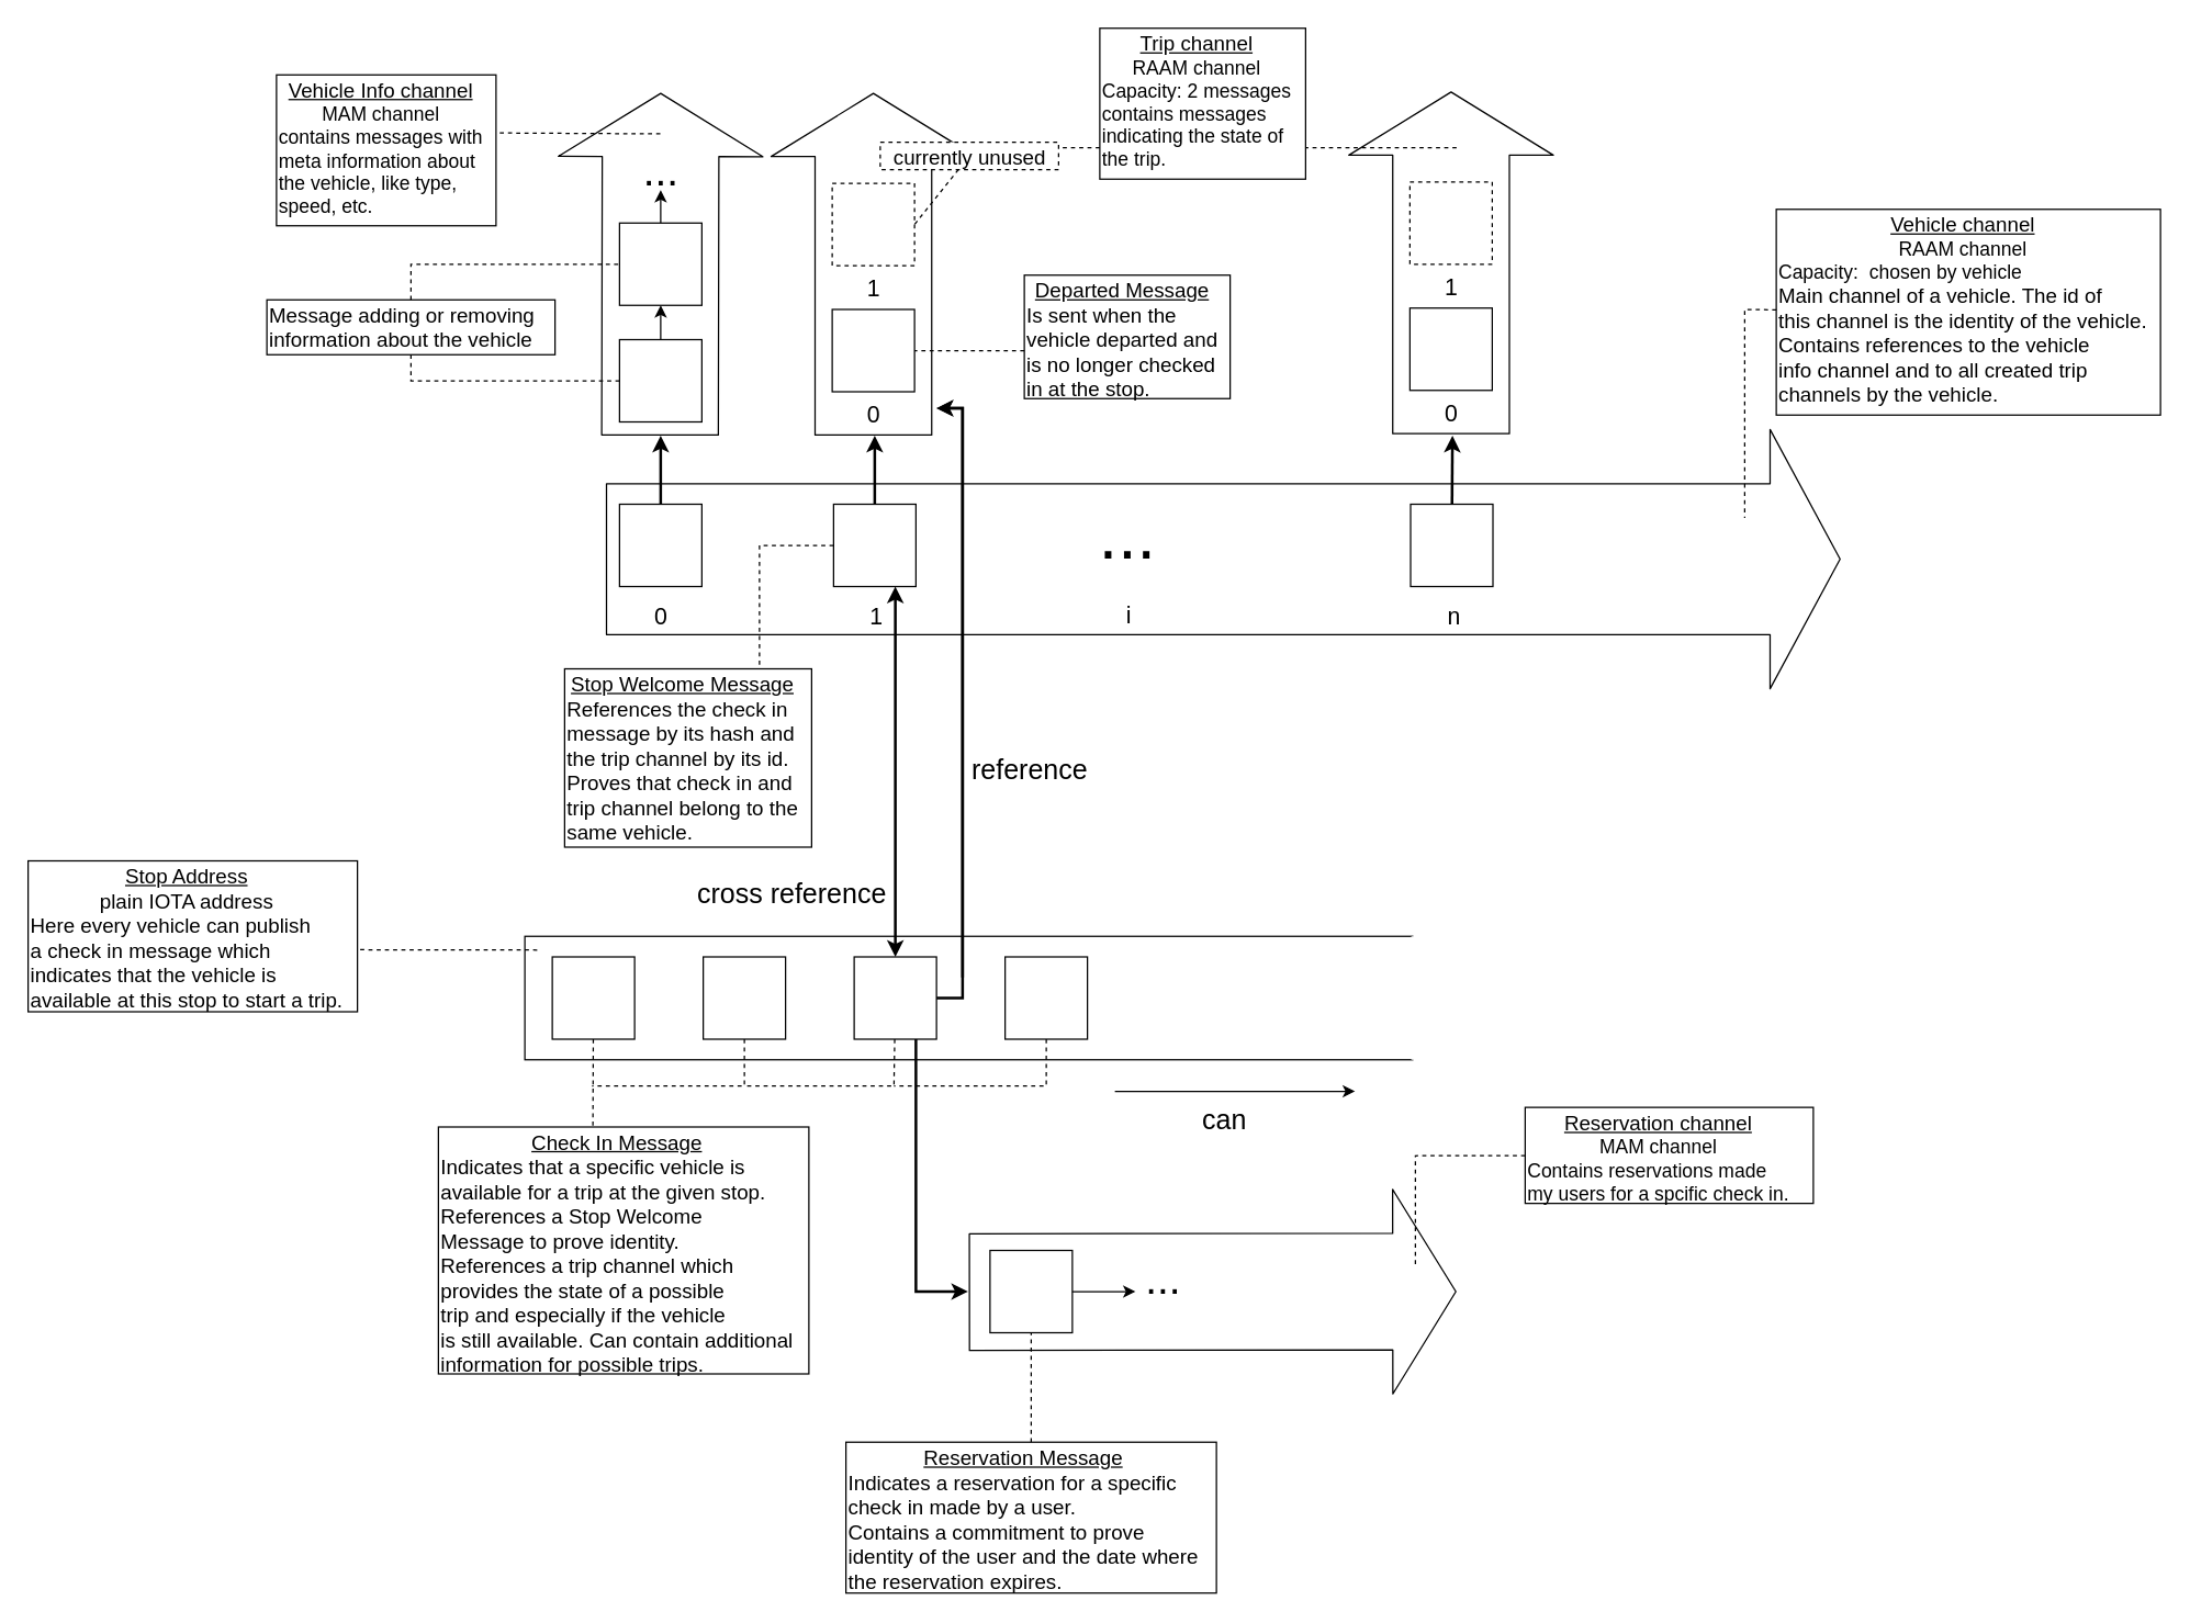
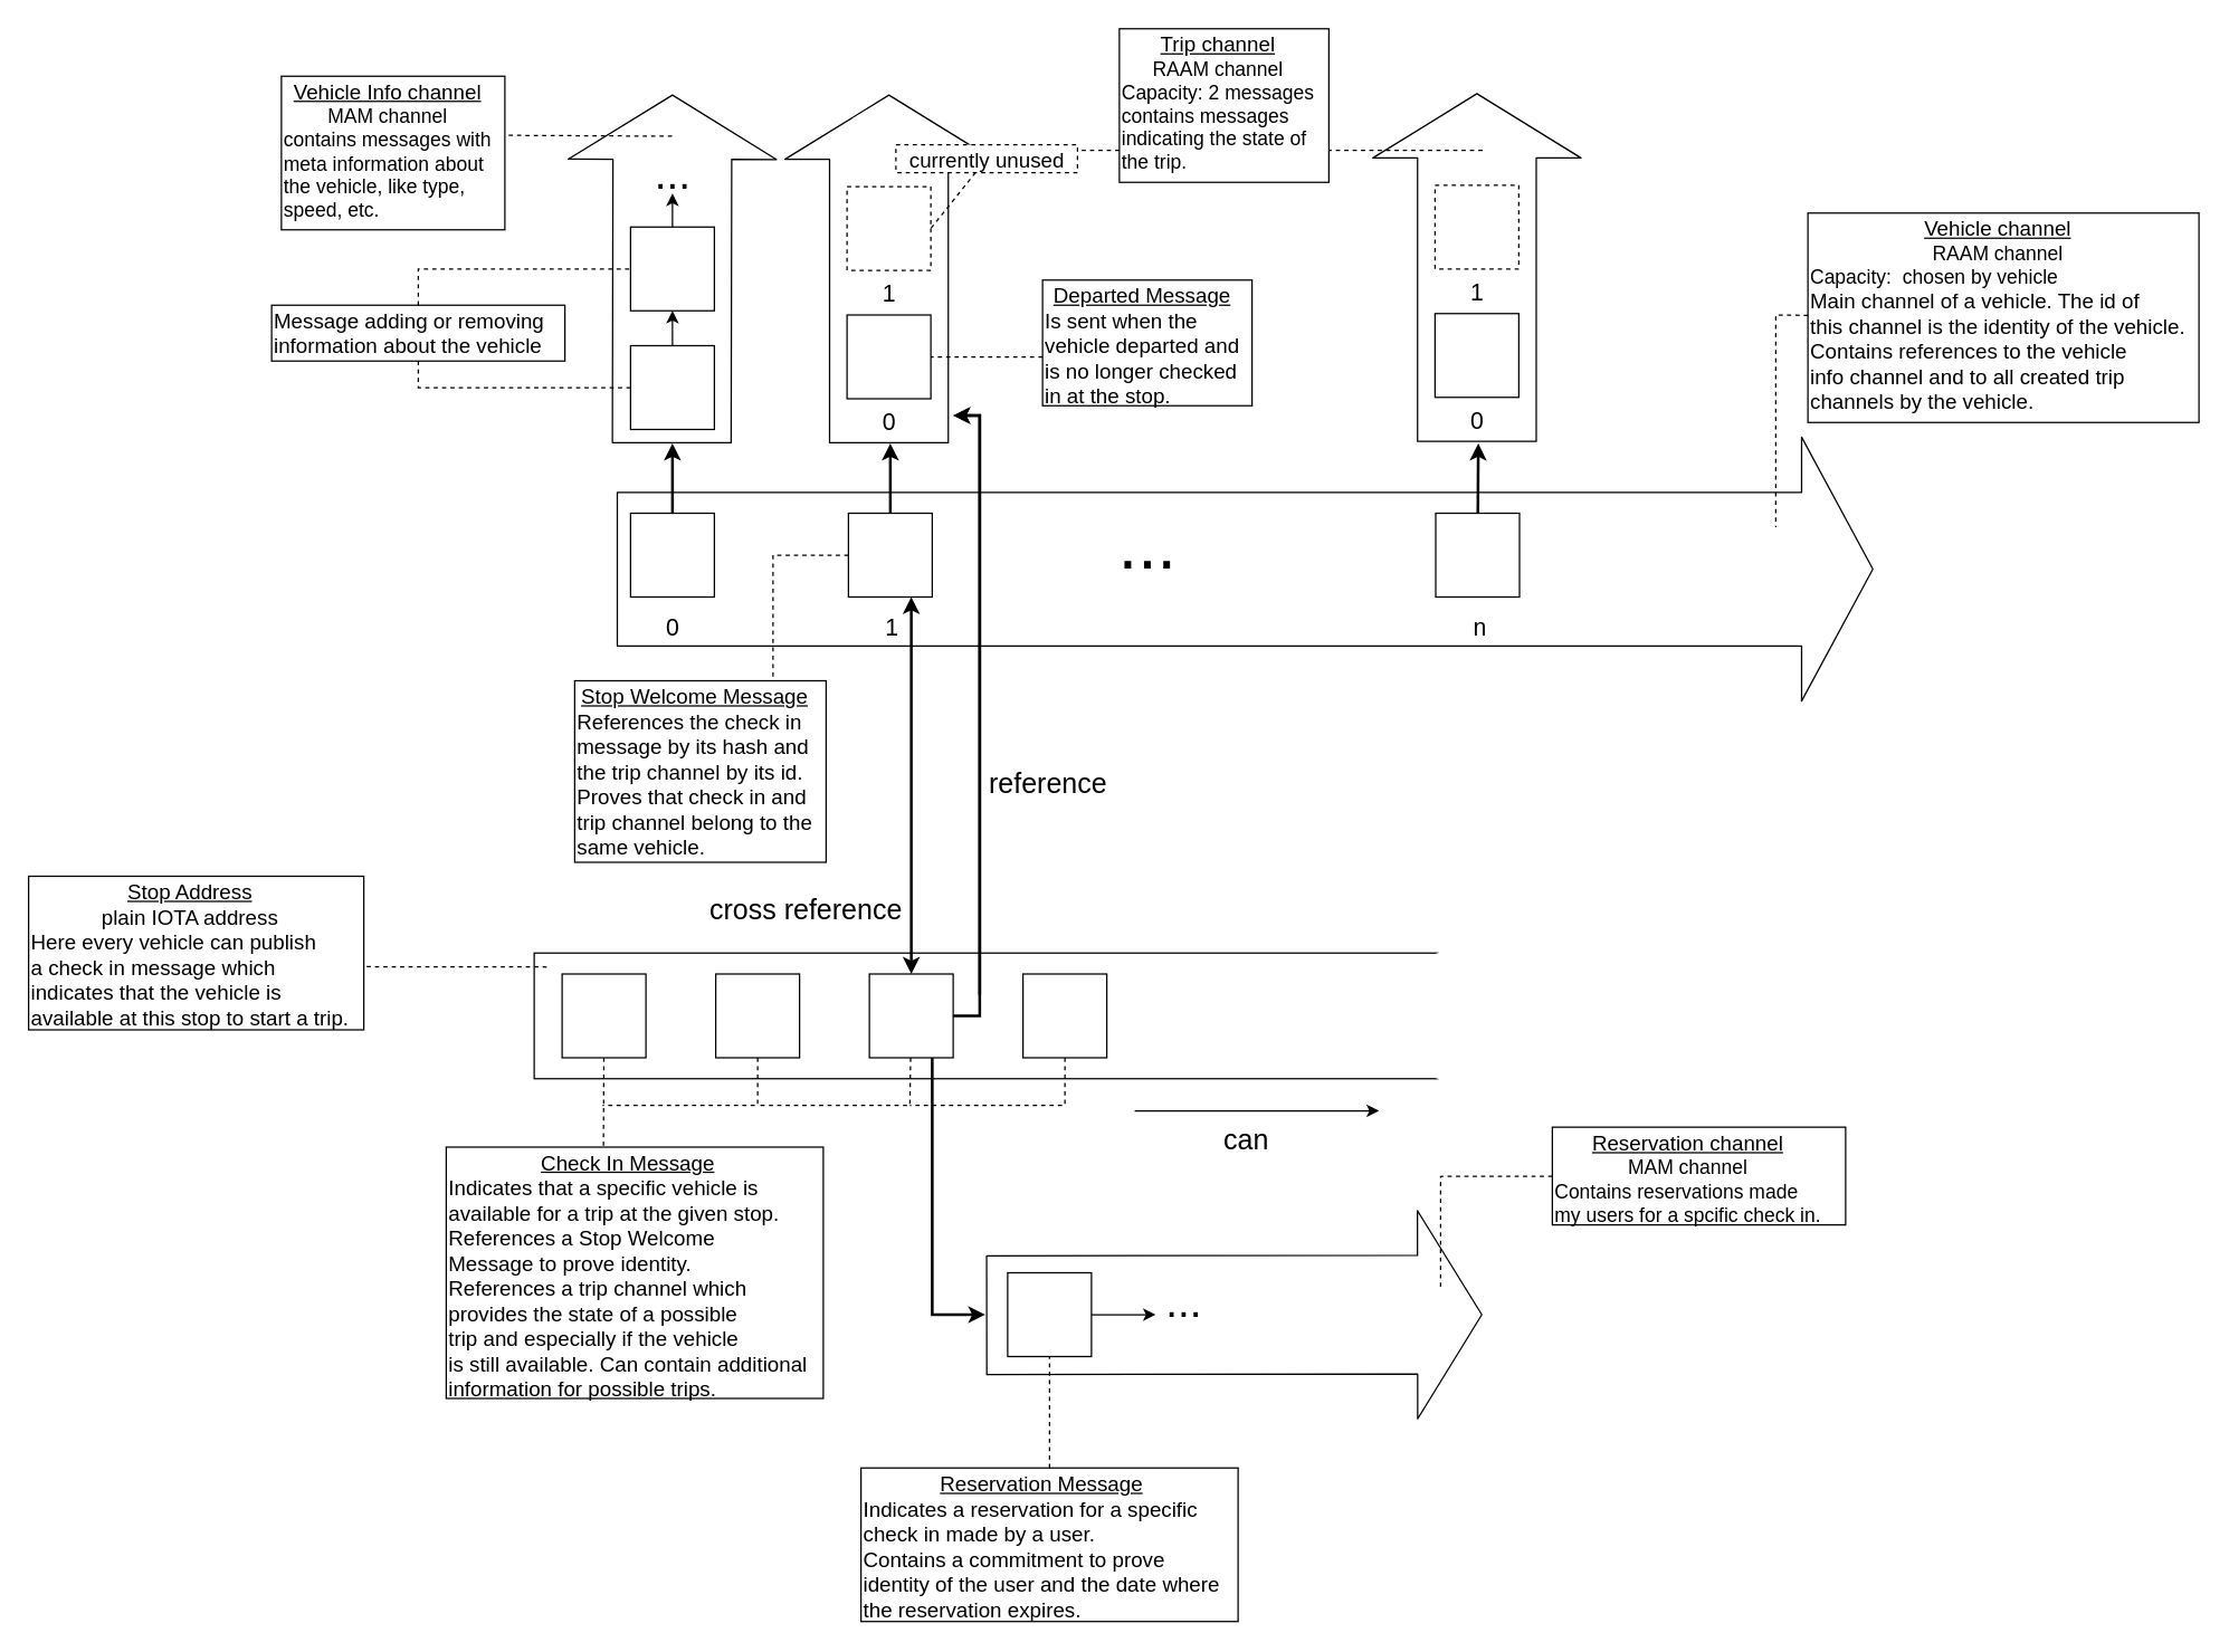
- <mxCell id="40" value="i" style="text;html=1;resizable=0;points=[];autosize=1;align=center;verticalAlign=top;spacingTop=-4;fontSize=17;" vertex="1" parent="1"><mxGeometry x="812" y="436" width="20" height="20" as="geometry" /></mxCell>
